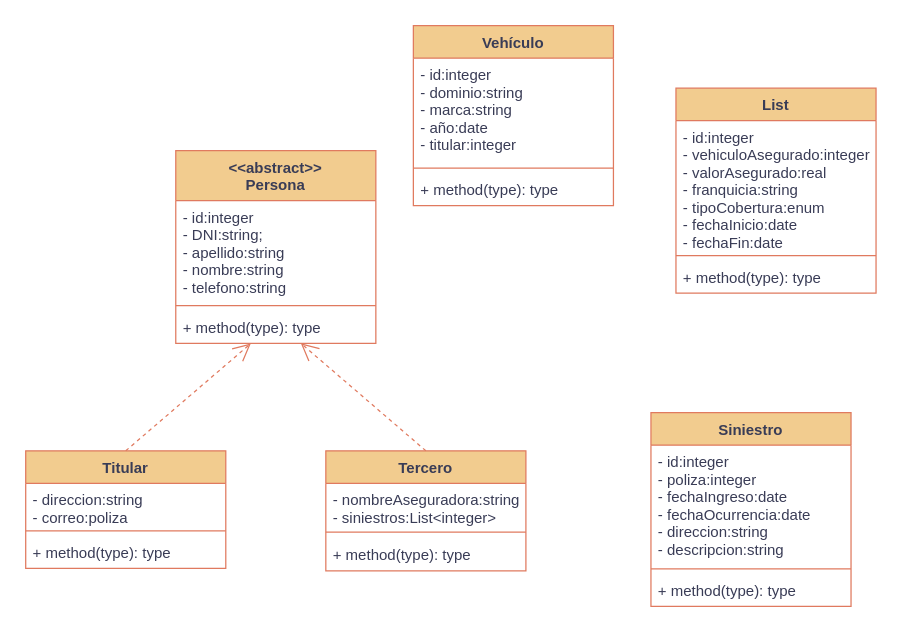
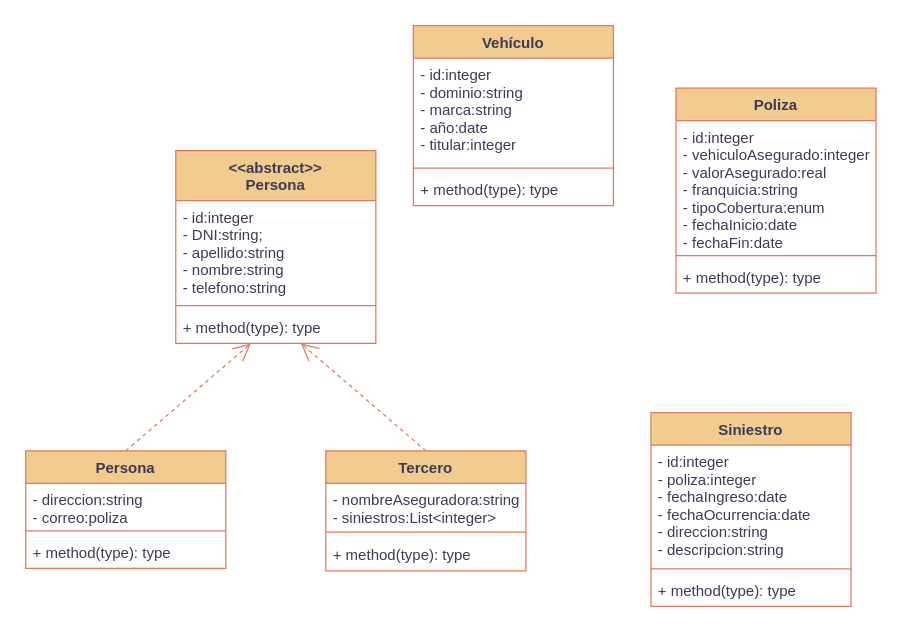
- <mxCell id="20" value="List" style="swimlane;fontStyle=1;align=center;verticalAlign=top;childLayout=stackLayout;horizontal=1;startSize=26;horizontalStack=0;resizeParent=1;resizeParentMax=0;resizeLast=0;collapsible=1;marginBottom=0;strokeColor=#E07A5F;fontColor=#393C56;fillColor=#F2CC8F;" vertex="1" parent="1"><mxGeometry x="540" y="70" width="160" height="164" as="geometry" /></mxCell>
+ <mxCell id="20" value="Poliza" style="swimlane;fontStyle=1;align=center;verticalAlign=top;childLayout=stackLayout;horizontal=1;startSize=26;horizontalStack=0;resizeParent=1;resizeParentMax=0;resizeLast=0;collapsible=1;marginBottom=0;strokeColor=#E07A5F;fontColor=#393C56;fillColor=#F2CC8F;" vertex="1" parent="1"><mxGeometry x="540" y="70" width="160" height="164" as="geometry" /></mxCell>
- <mxCell id="6" value="Titular" style="swimlane;fontStyle=1;align=center;verticalAlign=top;childLayout=stackLayout;horizontal=1;startSize=26;horizontalStack=0;resizeParent=1;resizeParentMax=0;resizeLast=0;collapsible=1;marginBottom=0;labelBackgroundColor=none;fillColor=#F2CC8F;strokeColor=#E07A5F;fontColor=#393C56;" vertex="1" parent="1"><mxGeometry x="20" y="360" width="160" height="94" as="geometry" /></mxCell>
+ <mxCell id="6" value="Persona" style="swimlane;fontStyle=1;align=center;verticalAlign=top;childLayout=stackLayout;horizontal=1;startSize=26;horizontalStack=0;resizeParent=1;resizeParentMax=0;resizeLast=0;collapsible=1;marginBottom=0;labelBackgroundColor=none;fillColor=#F2CC8F;strokeColor=#E07A5F;fontColor=#393C56;" vertex="1" parent="1"><mxGeometry x="20" y="360" width="160" height="94" as="geometry" /></mxCell>
